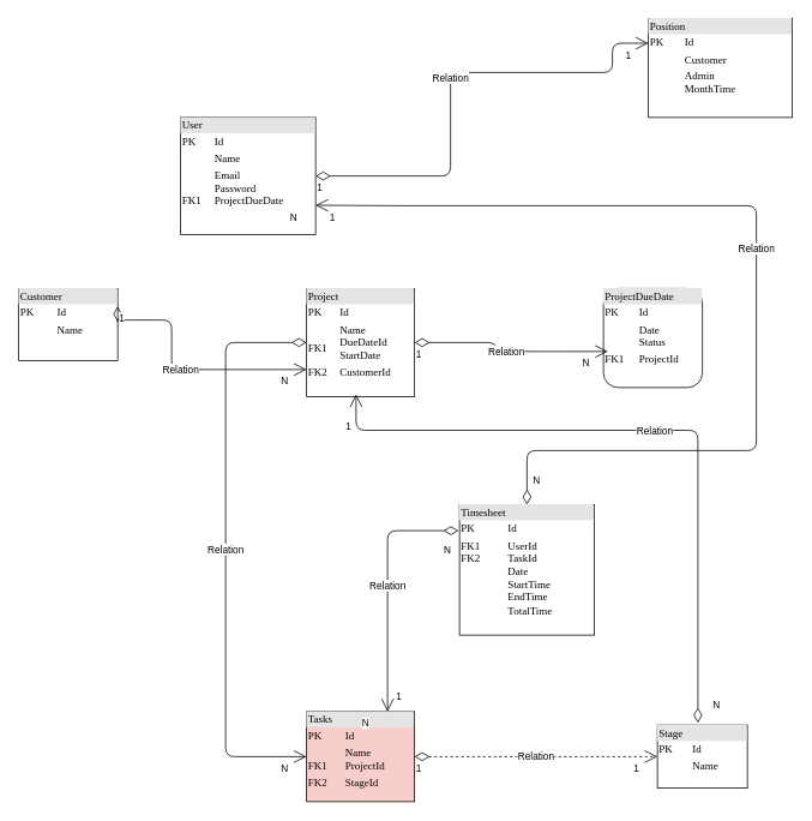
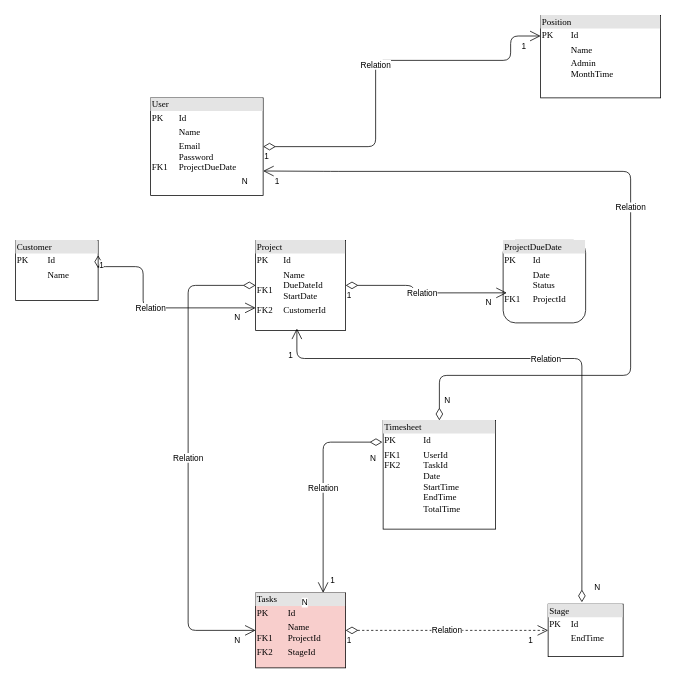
- <mxCell id="3" value="&lt;div style=&quot;box-sizing: border-box ; width: 100% ; background: #e4e4e4 ; padding: 2px&quot;&gt;Position&lt;/div&gt;&lt;table style=&quot;width: 100% ; font-size: 1em&quot; cellpadding=&quot;2&quot; cellspacing=&quot;0&quot;&gt;&lt;tbody&gt;&lt;tr&gt;&lt;td&gt;PK&lt;/td&gt;&lt;td&gt;Id&lt;/td&gt;&lt;/tr&gt;&lt;tr&gt;&lt;td&gt;&lt;br&gt;&lt;/td&gt;&lt;td&gt;Customer&lt;/td&gt;&lt;/tr&gt;&lt;tr&gt;&lt;td&gt;&lt;/td&gt;&lt;td&gt;Admin&lt;br&gt;MonthTime&lt;/td&gt;&lt;/tr&gt;&lt;/tbody&gt;&lt;/table&gt;" style="verticalAlign=top;align=left;overflow=fill;html=1;rounded=0;shadow=0;comic=0;labelBackgroundColor=none;strokeWidth=1;fontFamily=Verdana;fontSize=12" vertex="1" parent="1"><mxGeometry x="720" y="20" width="160" height="110" as="geometry" /></mxCell>
+ <mxCell id="3" value="&lt;div style=&quot;box-sizing: border-box ; width: 100% ; background: #e4e4e4 ; padding: 2px&quot;&gt;Position&lt;/div&gt;&lt;table style=&quot;width: 100% ; font-size: 1em&quot; cellpadding=&quot;2&quot; cellspacing=&quot;0&quot;&gt;&lt;tbody&gt;&lt;tr&gt;&lt;td&gt;PK&lt;/td&gt;&lt;td&gt;Id&lt;/td&gt;&lt;/tr&gt;&lt;tr&gt;&lt;td&gt;&lt;br&gt;&lt;/td&gt;&lt;td&gt;Name&lt;/td&gt;&lt;/tr&gt;&lt;tr&gt;&lt;td&gt;&lt;/td&gt;&lt;td&gt;Admin&lt;br&gt;MonthTime&lt;/td&gt;&lt;/tr&gt;&lt;/tbody&gt;&lt;/table&gt;" style="verticalAlign=top;align=left;overflow=fill;html=1;rounded=0;shadow=0;comic=0;labelBackgroundColor=none;strokeWidth=1;fontFamily=Verdana;fontSize=12" vertex="1" parent="1"><mxGeometry x="720" y="20" width="160" height="110" as="geometry" /></mxCell>
- <mxCell id="8" value="&lt;div style=&quot;box-sizing: border-box ; width: 100% ; background: #e4e4e4 ; padding: 2px&quot;&gt;Stage&lt;/div&gt;&lt;table style=&quot;width: 100% ; font-size: 1em&quot; cellpadding=&quot;2&quot; cellspacing=&quot;0&quot;&gt;&lt;tbody&gt;&lt;tr&gt;&lt;td&gt;PK&lt;/td&gt;&lt;td&gt;Id&lt;/td&gt;&lt;/tr&gt;&lt;tr&gt;&lt;td&gt;&lt;br&gt;&lt;br&gt;&lt;/td&gt;&lt;td&gt;Name&lt;br&gt;&lt;br&gt;&lt;/td&gt;&lt;/tr&gt;&lt;/tbody&gt;&lt;/table&gt;" style="verticalAlign=top;align=left;overflow=fill;html=1;rounded=0;shadow=0;comic=0;labelBackgroundColor=none;strokeWidth=1;fontFamily=Verdana;fontSize=12" vertex="1" parent="1"><mxGeometry x="730" y="805" width="100" height="70" as="geometry" /></mxCell>
+ <mxCell id="8" value="&lt;div style=&quot;box-sizing: border-box ; width: 100% ; background: #e4e4e4 ; padding: 2px&quot;&gt;Stage&lt;/div&gt;&lt;table style=&quot;width: 100% ; font-size: 1em&quot; cellpadding=&quot;2&quot; cellspacing=&quot;0&quot;&gt;&lt;tbody&gt;&lt;tr&gt;&lt;td&gt;PK&lt;/td&gt;&lt;td&gt;Id&lt;/td&gt;&lt;/tr&gt;&lt;tr&gt;&lt;td&gt;&lt;br&gt;&lt;br&gt;&lt;/td&gt;&lt;td&gt;EndTime&lt;br&gt;&lt;br&gt;&lt;/td&gt;&lt;/tr&gt;&lt;/tbody&gt;&lt;/table&gt;" style="verticalAlign=top;align=left;overflow=fill;html=1;rounded=0;shadow=0;comic=0;labelBackgroundColor=none;strokeWidth=1;fontFamily=Verdana;fontSize=12" vertex="1" parent="1"><mxGeometry x="730" y="805" width="100" height="70" as="geometry" /></mxCell>
